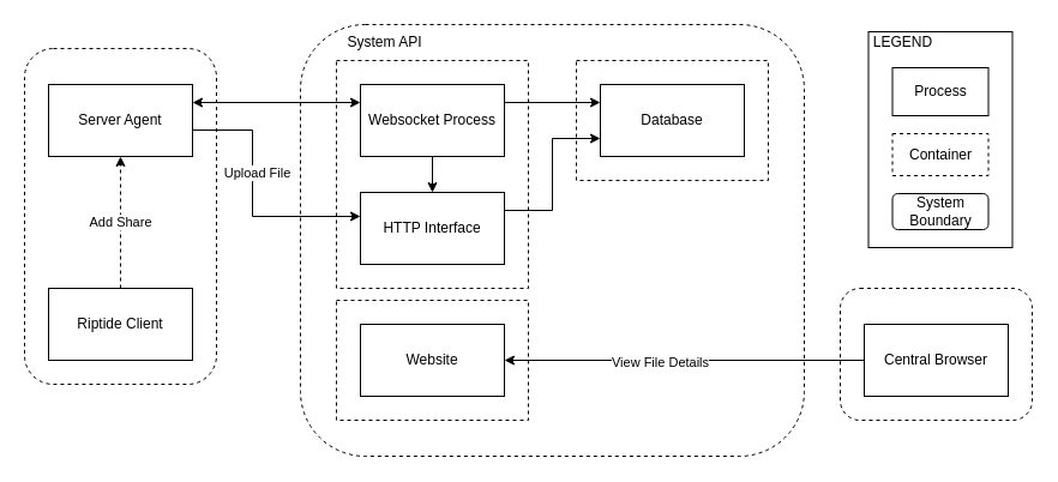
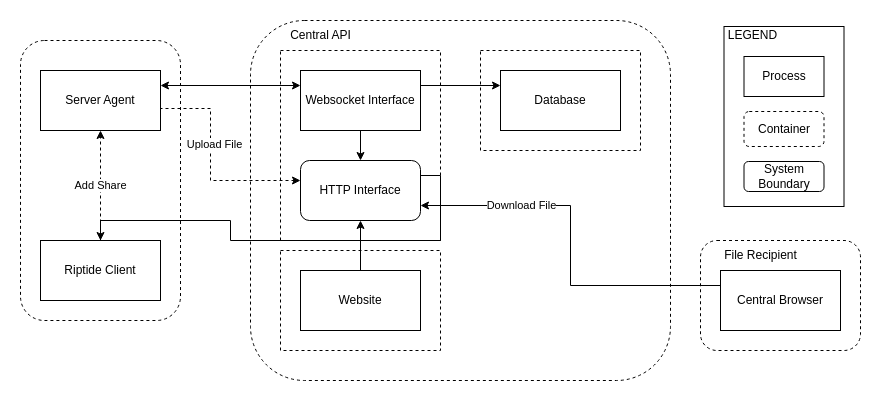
- <mxCell id="27" value="System API" style="text;html=1;align=center;verticalAlign=middle;resizable=0;points=[];autosize=1;strokeColor=none;fillColor=none;" vertex="1" parent="1"><mxGeometry x="280" y="20" width="80" height="30" as="geometry" /></mxCell>
+ <mxCell id="27" value="Central API" style="text;html=1;align=center;verticalAlign=middle;resizable=0;points=[];autosize=1;strokeColor=none;fillColor=none;" vertex="1" parent="1"><mxGeometry x="280" y="20" width="80" height="30" as="geometry" /></mxCell>
- <mxCell id="16" value="Websocket Process" style="rounded=0;whiteSpace=wrap;html=1;fillColor=none;" vertex="1" parent="1"><mxGeometry x="300" y="70" width="120" height="60" as="geometry" /></mxCell>
+ <mxCell id="16" value="Websocket Interface" style="rounded=0;whiteSpace=wrap;html=1;fillColor=none;" vertex="1" parent="1"><mxGeometry x="300" y="70" width="120" height="60" as="geometry" /></mxCell>
- <mxCell id="32" value="Container" style="rounded=0;whiteSpace=wrap;html=1;dashed=1;fillColor=none;" vertex="1" parent="1"><mxGeometry x="743.5" y="111" width="80" height="35" as="geometry" /></mxCell>
+ <mxCell id="32" value="Container" style="whiteSpace=wrap;html=1;dashed=1;fillColor=none;rounded=1;" vertex="1" parent="1"><mxGeometry x="743.5" y="111" width="80" height="35" as="geometry" /></mxCell>
- <mxCell id="17" style="edgeStyle=orthogonalEdgeStyle;rounded=0;orthogonalLoop=1;jettySize=auto;html=1;exitX=1;exitY=0.25;exitDx=0;exitDy=0;entryX=0;entryY=0.75;entryDx=0;entryDy=0;startArrow=none;startFill=0;" edge="1" parent="1" source="18" target="26"><mxGeometry relative="1" as="geometry" /></mxCell>
+ <mxCell id="17" style="edgeStyle=orthogonalEdgeStyle;rounded=0;orthogonalLoop=1;jettySize=auto;html=1;exitX=1;exitY=0.25;exitDx=0;exitDy=0;startArrow=none;startFill=0;" edge="1" parent="1" source="18" target="13"><mxGeometry relative="1" as="geometry" /></mxCell>
- <mxCell id="9" style="edgeStyle=orthogonalEdgeStyle;rounded=0;orthogonalLoop=1;jettySize=auto;html=1;exitX=1;exitY=0.75;exitDx=0;exitDy=0;startArrow=none;startFill=0;" edge="1" parent="1" source="11" target="18"><mxGeometry relative="1" as="geometry"><mxPoint x="150" y="107.49" as="sourcePoint" /><mxPoint x="290" y="182.49" as="targetPoint" /><Array as="points"><mxPoint x="160" y="108" /><mxPoint x="210" y="108" /><mxPoint x="210" y="180" /></Array></mxGeometry></mxCell>
+ <mxCell id="9" style="edgeStyle=orthogonalEdgeStyle;rounded=0;orthogonalLoop=1;jettySize=auto;html=1;exitX=1;exitY=0.75;exitDx=0;exitDy=0;startArrow=none;startFill=0;dashed=1;" edge="1" parent="1" source="11" target="18"><mxGeometry relative="1" as="geometry"><mxPoint x="150" y="107.49" as="sourcePoint" /><mxPoint x="290" y="182.49" as="targetPoint" /><Array as="points"><mxPoint x="160" y="108" /><mxPoint x="210" y="108" /><mxPoint x="210" y="180" /></Array></mxGeometry></mxCell>
- <mxCell id="18" value="HTTP Interface" style="rounded=0;whiteSpace=wrap;html=1;fillColor=none;" vertex="1" parent="1"><mxGeometry x="300" y="160" width="120" height="60" as="geometry" /></mxCell>
+ <mxCell id="18" value="HTTP Interface" style="whiteSpace=wrap;html=1;fillColor=none;rounded=1;" vertex="1" parent="1"><mxGeometry x="300" y="160" width="120" height="60" as="geometry" /></mxCell>
+ <mxCell id="19" style="edgeStyle=orthogonalEdgeStyle;rounded=0;orthogonalLoop=1;jettySize=auto;html=1;exitX=0.5;exitY=0;exitDx=0;exitDy=0;entryX=0.5;entryY=1;entryDx=0;entryDy=0;startArrow=none;startFill=0;" edge="1" parent="1" source="20" target="18"><mxGeometry relative="1" as="geometry" /></mxCell>
+ <mxCell id="23" style="edgeStyle=orthogonalEdgeStyle;rounded=0;orthogonalLoop=1;jettySize=auto;html=1;exitX=0;exitY=0.25;exitDx=0;exitDy=0;entryX=1;entryY=0.75;entryDx=0;entryDy=0;startArrow=none;startFill=0;" edge="1" parent="1" source="25" target="18"><mxGeometry relative="1" as="geometry" /></mxCell>
+ <mxCell id="24" value="Download File" style="edgeLabel;html=1;align=center;verticalAlign=middle;resizable=0;points=[];" vertex="1" connectable="0" parent="23"><mxGeometry x="0.331" y="-1" relative="1" as="geometry"><mxPoint x="-27" as="offset" /></mxGeometry></mxCell>
+ <mxCell id="28" value="File Recipient" style="text;html=1;align=center;verticalAlign=middle;resizable=0;points=[];autosize=1;strokeColor=none;fillColor=none;" vertex="1" parent="1"><mxGeometry x="710" y="240" width="100" height="30" as="geometry" /></mxCell>
- <mxCell id="21" style="edgeStyle=orthogonalEdgeStyle;rounded=0;orthogonalLoop=1;jettySize=auto;html=1;exitX=0;exitY=0.5;exitDx=0;exitDy=0;entryX=1;entryY=0.5;entryDx=0;entryDy=0;startArrow=none;startFill=0;" edge="1" parent="1" source="25" target="20"><mxGeometry relative="1" as="geometry" /></mxCell>
- <mxCell id="22" value="View File Details" style="edgeLabel;html=1;align=center;verticalAlign=middle;resizable=0;points=[];" vertex="1" connectable="0" parent="21"><mxGeometry x="0.138" y="1" relative="1" as="geometry"><mxPoint as="offset" /></mxGeometry></mxCell>
